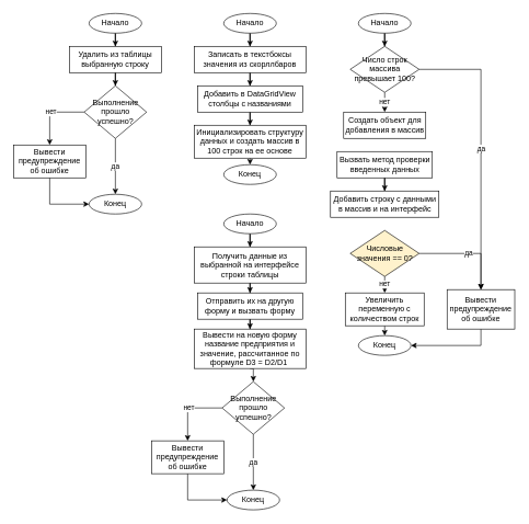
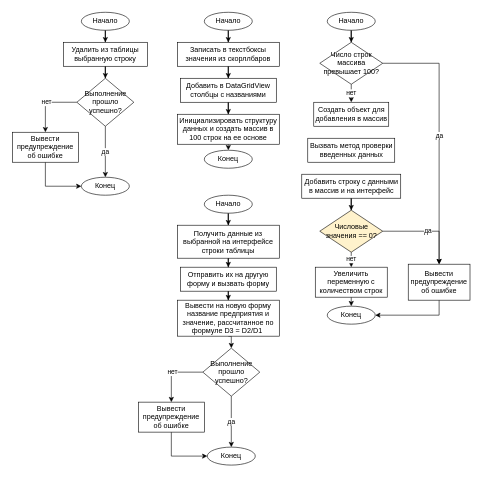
- <mxCell id="18" value="" style="edgeStyle=orthogonalEdgeStyle;rounded=0;orthogonalLoop=1;jettySize=auto;html=1;" edge="1" parent="1" source="19" target="21"><mxGeometry relative="1" as="geometry" /></mxCell>
+ <mxCell id="20" value="" style="edgeStyle=orthogonalEdgeStyle;rounded=0;orthogonalLoop=1;jettySize=auto;html=1;" edge="1" parent="1" source="21" target="24"><mxGeometry relative="1" as="geometry" /></mxCell>
